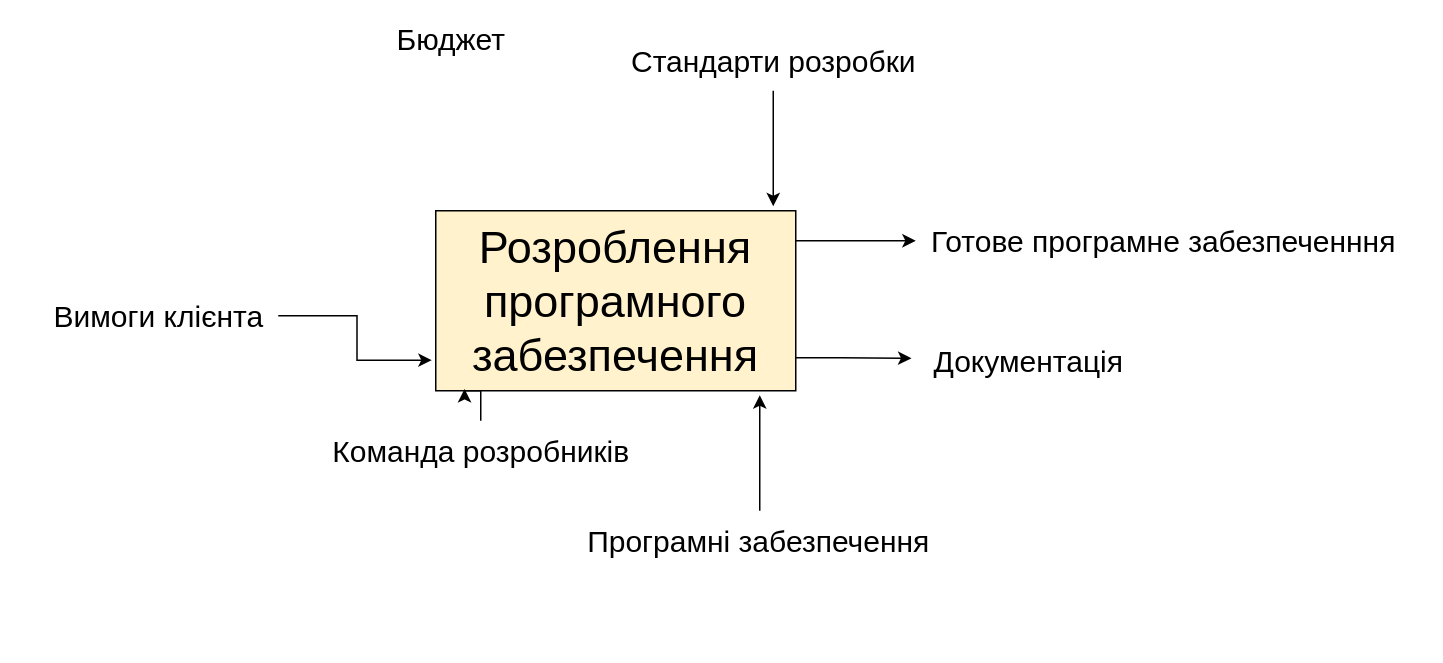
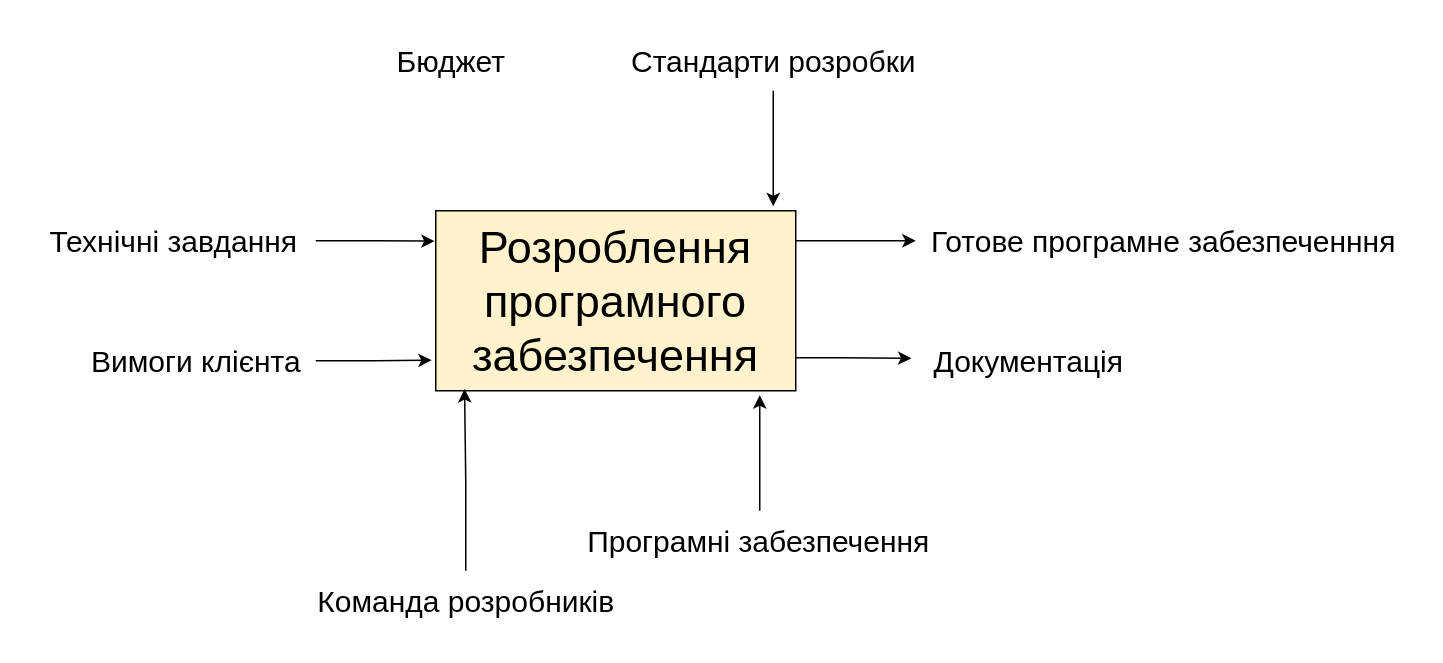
- <mxCell id="8" value="&lt;font style=&quot;font-size: 20px;&quot;&gt;Бюджет&lt;/font&gt;" style="text;html=1;align=center;verticalAlign=middle;resizable=0;points=[];autosize=1;strokeColor=none;fillColor=none;" vertex="1" parent="1"><mxGeometry x="250" y="5" width="100" height="40" as="geometry" /></mxCell>
+ <mxCell id="8" value="&lt;font style=&quot;font-size: 20px;&quot;&gt;Бюджет&lt;/font&gt;" style="text;html=1;align=center;verticalAlign=middle;resizable=0;points=[];autosize=1;strokeColor=none;fillColor=none;" vertex="1" parent="1"><mxGeometry x="250" y="20" width="100" height="40" as="geometry" /></mxCell>
+ <mxCell id="4" value="&lt;font style=&quot;font-size: 20px;&quot;&gt;Технічні завдання&lt;/font&gt;" style="text;html=1;align=center;verticalAlign=middle;resizable=0;points=[];autosize=1;strokeColor=none;fillColor=none;" vertex="1" parent="1"><mxGeometry x="20" y="140" width="190" height="40" as="geometry" /></mxCell>
+ <mxCell id="11" style="edgeStyle=orthogonalEdgeStyle;rounded=0;orthogonalLoop=1;jettySize=auto;html=1;entryX=-0.003;entryY=0.169;entryDx=0;entryDy=0;entryPerimeter=0;" edge="1" parent="1" source="4" target="3"><mxGeometry relative="1" as="geometry" /></mxCell>
- <mxCell id="5" value="&lt;font style=&quot;font-size: 20px;&quot;&gt;Вимоги клієнта&lt;/font&gt;" style="text;html=1;align=center;verticalAlign=middle;resizable=0;points=[];autosize=1;strokeColor=none;fillColor=none;" vertex="1" parent="1"><mxGeometry x="25" y="190" width="160" height="40" as="geometry" /></mxCell>
+ <mxCell id="5" value="&lt;font style=&quot;font-size: 20px;&quot;&gt;Вимоги клієнта&lt;/font&gt;" style="text;html=1;align=center;verticalAlign=middle;resizable=0;points=[];autosize=1;strokeColor=none;fillColor=none;" vertex="1" parent="1"><mxGeometry x="50" y="220" width="160" height="40" as="geometry" /></mxCell>
- <mxCell id="14" value="&lt;font style=&quot;font-size: 20px;&quot;&gt;Команда розробників&lt;/font&gt;" style="text;html=1;align=center;verticalAlign=middle;resizable=0;points=[];autosize=1;strokeColor=none;fillColor=none;" vertex="1" parent="1"><mxGeometry x="210" y="280" width="220" height="40" as="geometry" /></mxCell>
+ <mxCell id="14" value="&lt;font style=&quot;font-size: 20px;&quot;&gt;Команда розробників&lt;/font&gt;" style="text;html=1;align=center;verticalAlign=middle;resizable=0;points=[];autosize=1;strokeColor=none;fillColor=none;" vertex="1" parent="1"><mxGeometry x="200" y="380" width="220" height="40" as="geometry" /></mxCell>
